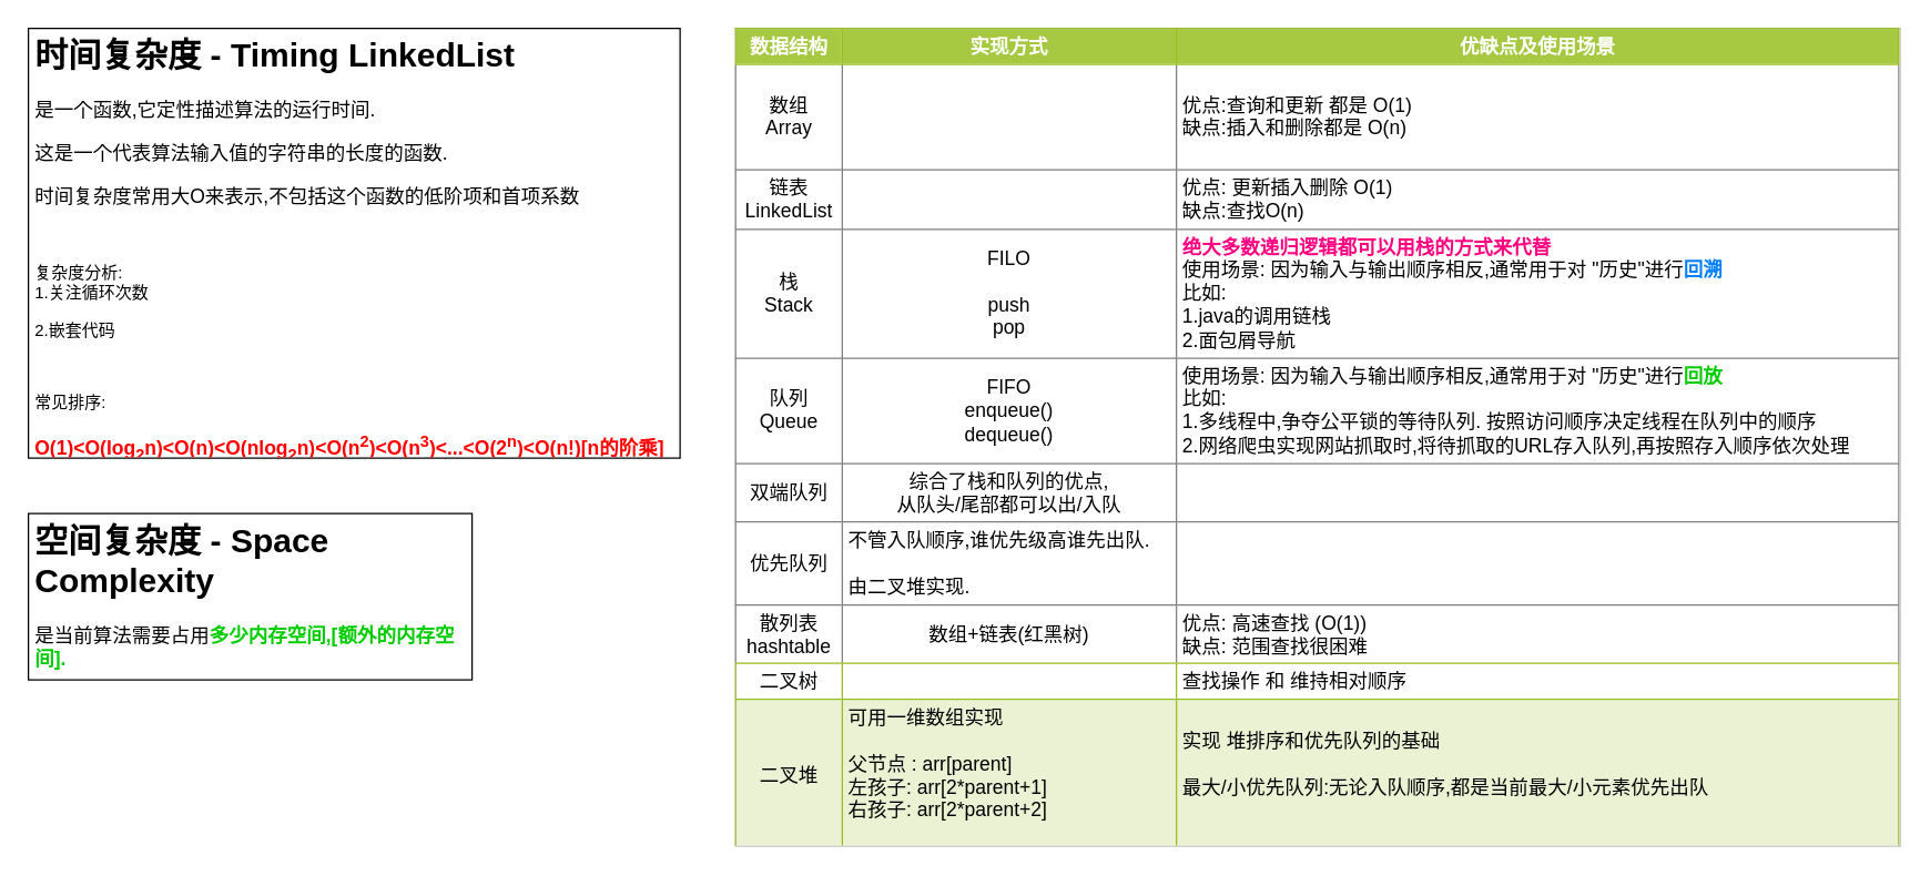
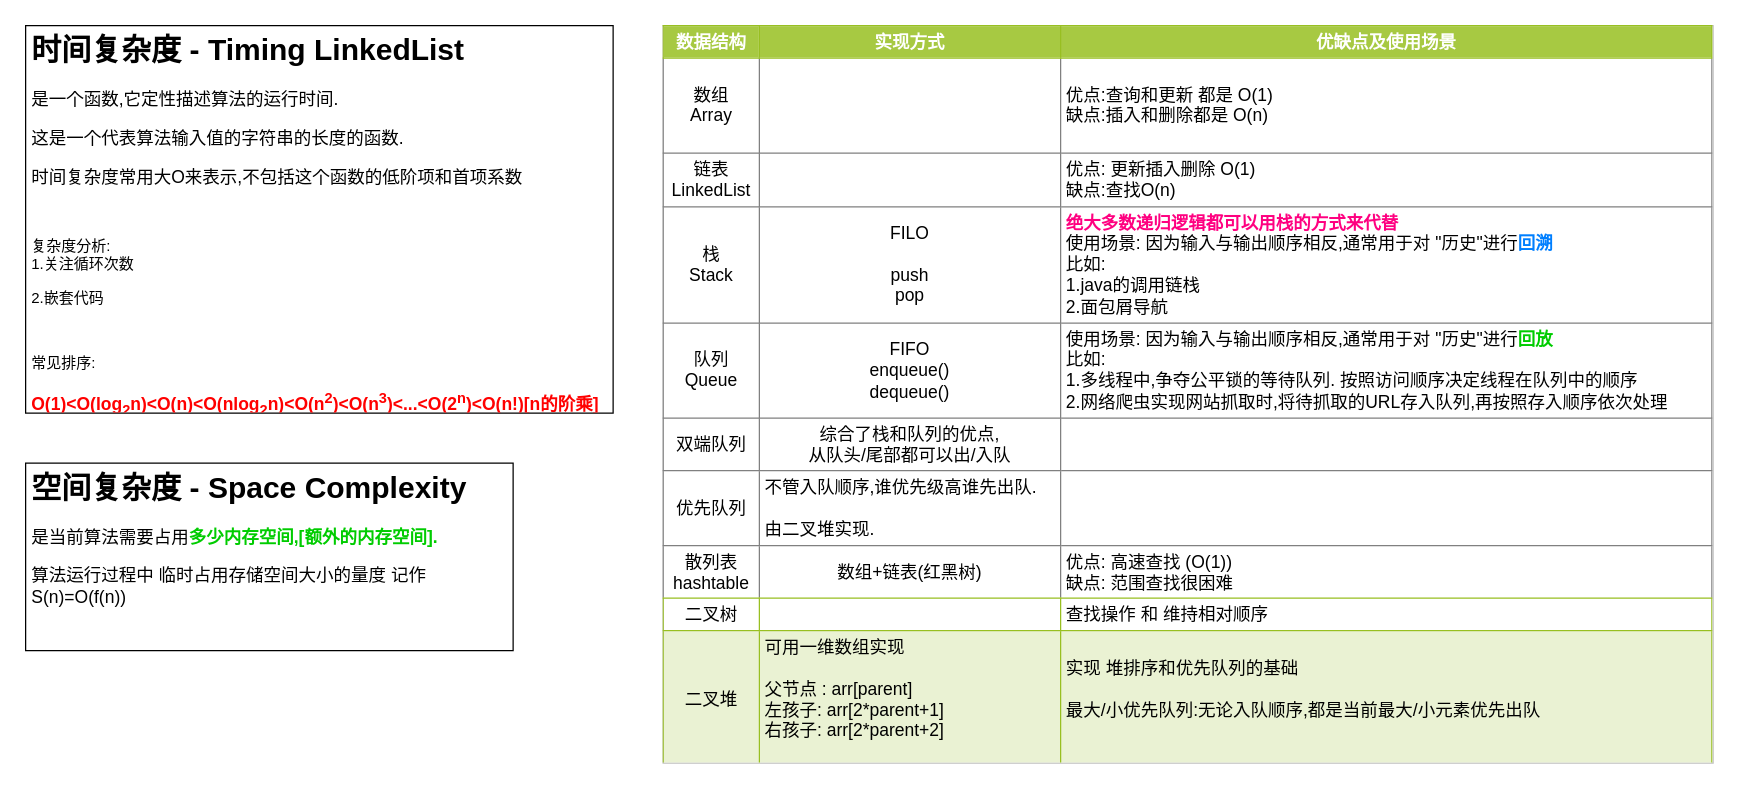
- <mxCell id="3" value="&lt;h1&gt;空间复杂度 - Space Complexity&lt;/h1&gt;&lt;p style=&quot;font-size: 14px&quot;&gt;&lt;font style=&quot;font-size: 14px&quot;&gt;是当前算法需要占用&lt;b&gt;&lt;font color=&quot;#00cc00&quot; style=&quot;font-size: 14px&quot;&gt;多少内存空间,[额外的内存空间].&lt;/font&gt;&lt;/b&gt;&lt;/font&gt;&lt;/p&gt;&lt;p style=&quot;font-size: 14px&quot;&gt;&lt;font style=&quot;font-size: 14px&quot;&gt;算法运行过程中 临时占用存储空间大小的量度 记作 S(n)=O(f(n))&lt;/font&gt;&lt;/p&gt;" style="text;html=1;spacing=5;spacingTop=-20;whiteSpace=wrap;overflow=hidden;rounded=0;fillColor=#ffffff;strokeColor=#000000;" parent="1" vertex="1"><mxGeometry x="20" y="370" width="320" height="120" as="geometry" /></mxCell>
+ <mxCell id="3" value="&lt;h1&gt;空间复杂度 - Space Complexity&lt;/h1&gt;&lt;p style=&quot;font-size: 14px&quot;&gt;&lt;font style=&quot;font-size: 14px&quot;&gt;是当前算法需要占用&lt;b&gt;&lt;font color=&quot;#00cc00&quot; style=&quot;font-size: 14px&quot;&gt;多少内存空间,[额外的内存空间].&lt;/font&gt;&lt;/b&gt;&lt;/font&gt;&lt;/p&gt;&lt;p style=&quot;font-size: 14px&quot;&gt;&lt;font style=&quot;font-size: 14px&quot;&gt;算法运行过程中 临时占用存储空间大小的量度 记作 S(n)=O(f(n))&lt;/font&gt;&lt;/p&gt;" style="text;html=1;spacing=5;spacingTop=-20;whiteSpace=wrap;overflow=hidden;rounded=0;fillColor=#ffffff;strokeColor=#000000;" parent="1" vertex="1"><mxGeometry x="20" y="370" width="390" height="150" as="geometry" /></mxCell>
